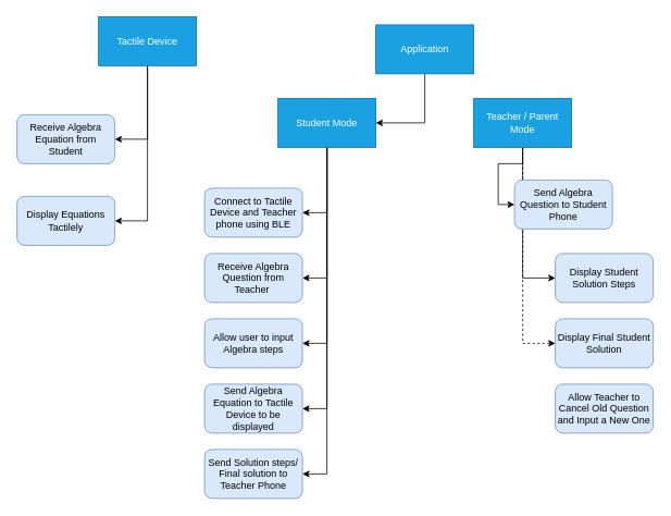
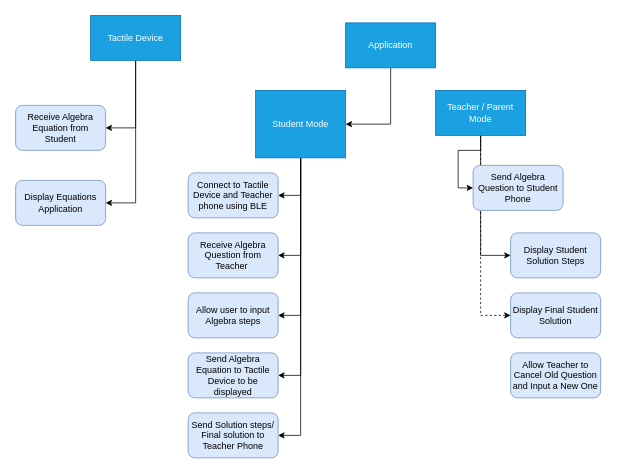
- <mxCell id="10" value="Student Mode" style="rounded=0;whiteSpace=wrap;html=1;fillColor=#1ba1e2;fontColor=#ffffff;strokeColor=#006EAF;" parent="1" vertex="1"><mxGeometry x="340" y="120" width="120" height="60" as="geometry" /></mxCell>
+ <mxCell id="10" value="Student Mode" style="rounded=0;whiteSpace=wrap;html=1;fillColor=#1ba1e2;fontColor=#ffffff;strokeColor=#006EAF;" parent="1" vertex="1"><mxGeometry x="340" y="120" width="120" height="90" as="geometry" /></mxCell>
- <mxCell id="12" value="Display Equations Tactilely" style="rounded=1;whiteSpace=wrap;html=1;fillColor=#dae8fc;strokeColor=#6c8ebf;" parent="1" vertex="1"><mxGeometry x="20" y="240" width="120" height="60" as="geometry" /></mxCell>
+ <mxCell id="12" value="Display Equations Application" style="rounded=1;whiteSpace=wrap;html=1;fillColor=#dae8fc;strokeColor=#6c8ebf;" parent="1" vertex="1"><mxGeometry x="20" y="240" width="120" height="60" as="geometry" /></mxCell>
